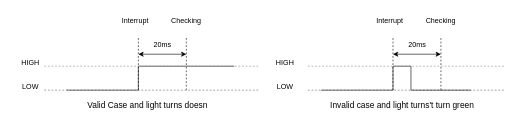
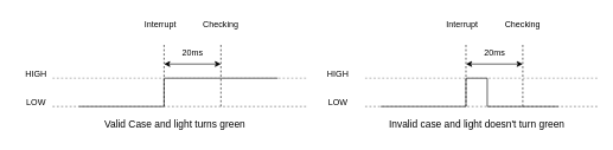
- <mxCell id="15" value="&lt;font style=&quot;font-size: 14px;&quot;&gt;Valid Case and light turns doesn&lt;/font&gt;" style="text;html=1;align=center;verticalAlign=middle;resizable=0;points=[];autosize=1;strokeColor=none;fillColor=none;" vertex="1" parent="1"><mxGeometry x="135" y="160" width="220" height="30" as="geometry" /></mxCell>
+ <mxCell id="15" value="&lt;font style=&quot;font-size: 14px;&quot;&gt;Valid Case and light turns green&lt;/font&gt;" style="text;html=1;align=center;verticalAlign=middle;resizable=0;points=[];autosize=1;strokeColor=none;fillColor=none;" vertex="1" parent="1"><mxGeometry x="135" y="160" width="220" height="30" as="geometry" /></mxCell>
- <mxCell id="29" value="&lt;font style=&quot;font-size: 14px;&quot;&gt;Invalid case and light turns't turn green&lt;/font&gt;" style="text;html=1;align=center;verticalAlign=middle;resizable=0;points=[];autosize=1;strokeColor=none;fillColor=none;" vertex="1" parent="1"><mxGeometry x="535" y="160" width="270" height="30" as="geometry" /></mxCell>
+ <mxCell id="29" value="&lt;font style=&quot;font-size: 14px;&quot;&gt;Invalid case and light doesn't turn green&lt;/font&gt;" style="text;html=1;align=center;verticalAlign=middle;resizable=0;points=[];autosize=1;strokeColor=none;fillColor=none;" vertex="1" parent="1"><mxGeometry x="535" y="160" width="270" height="30" as="geometry" /></mxCell>
